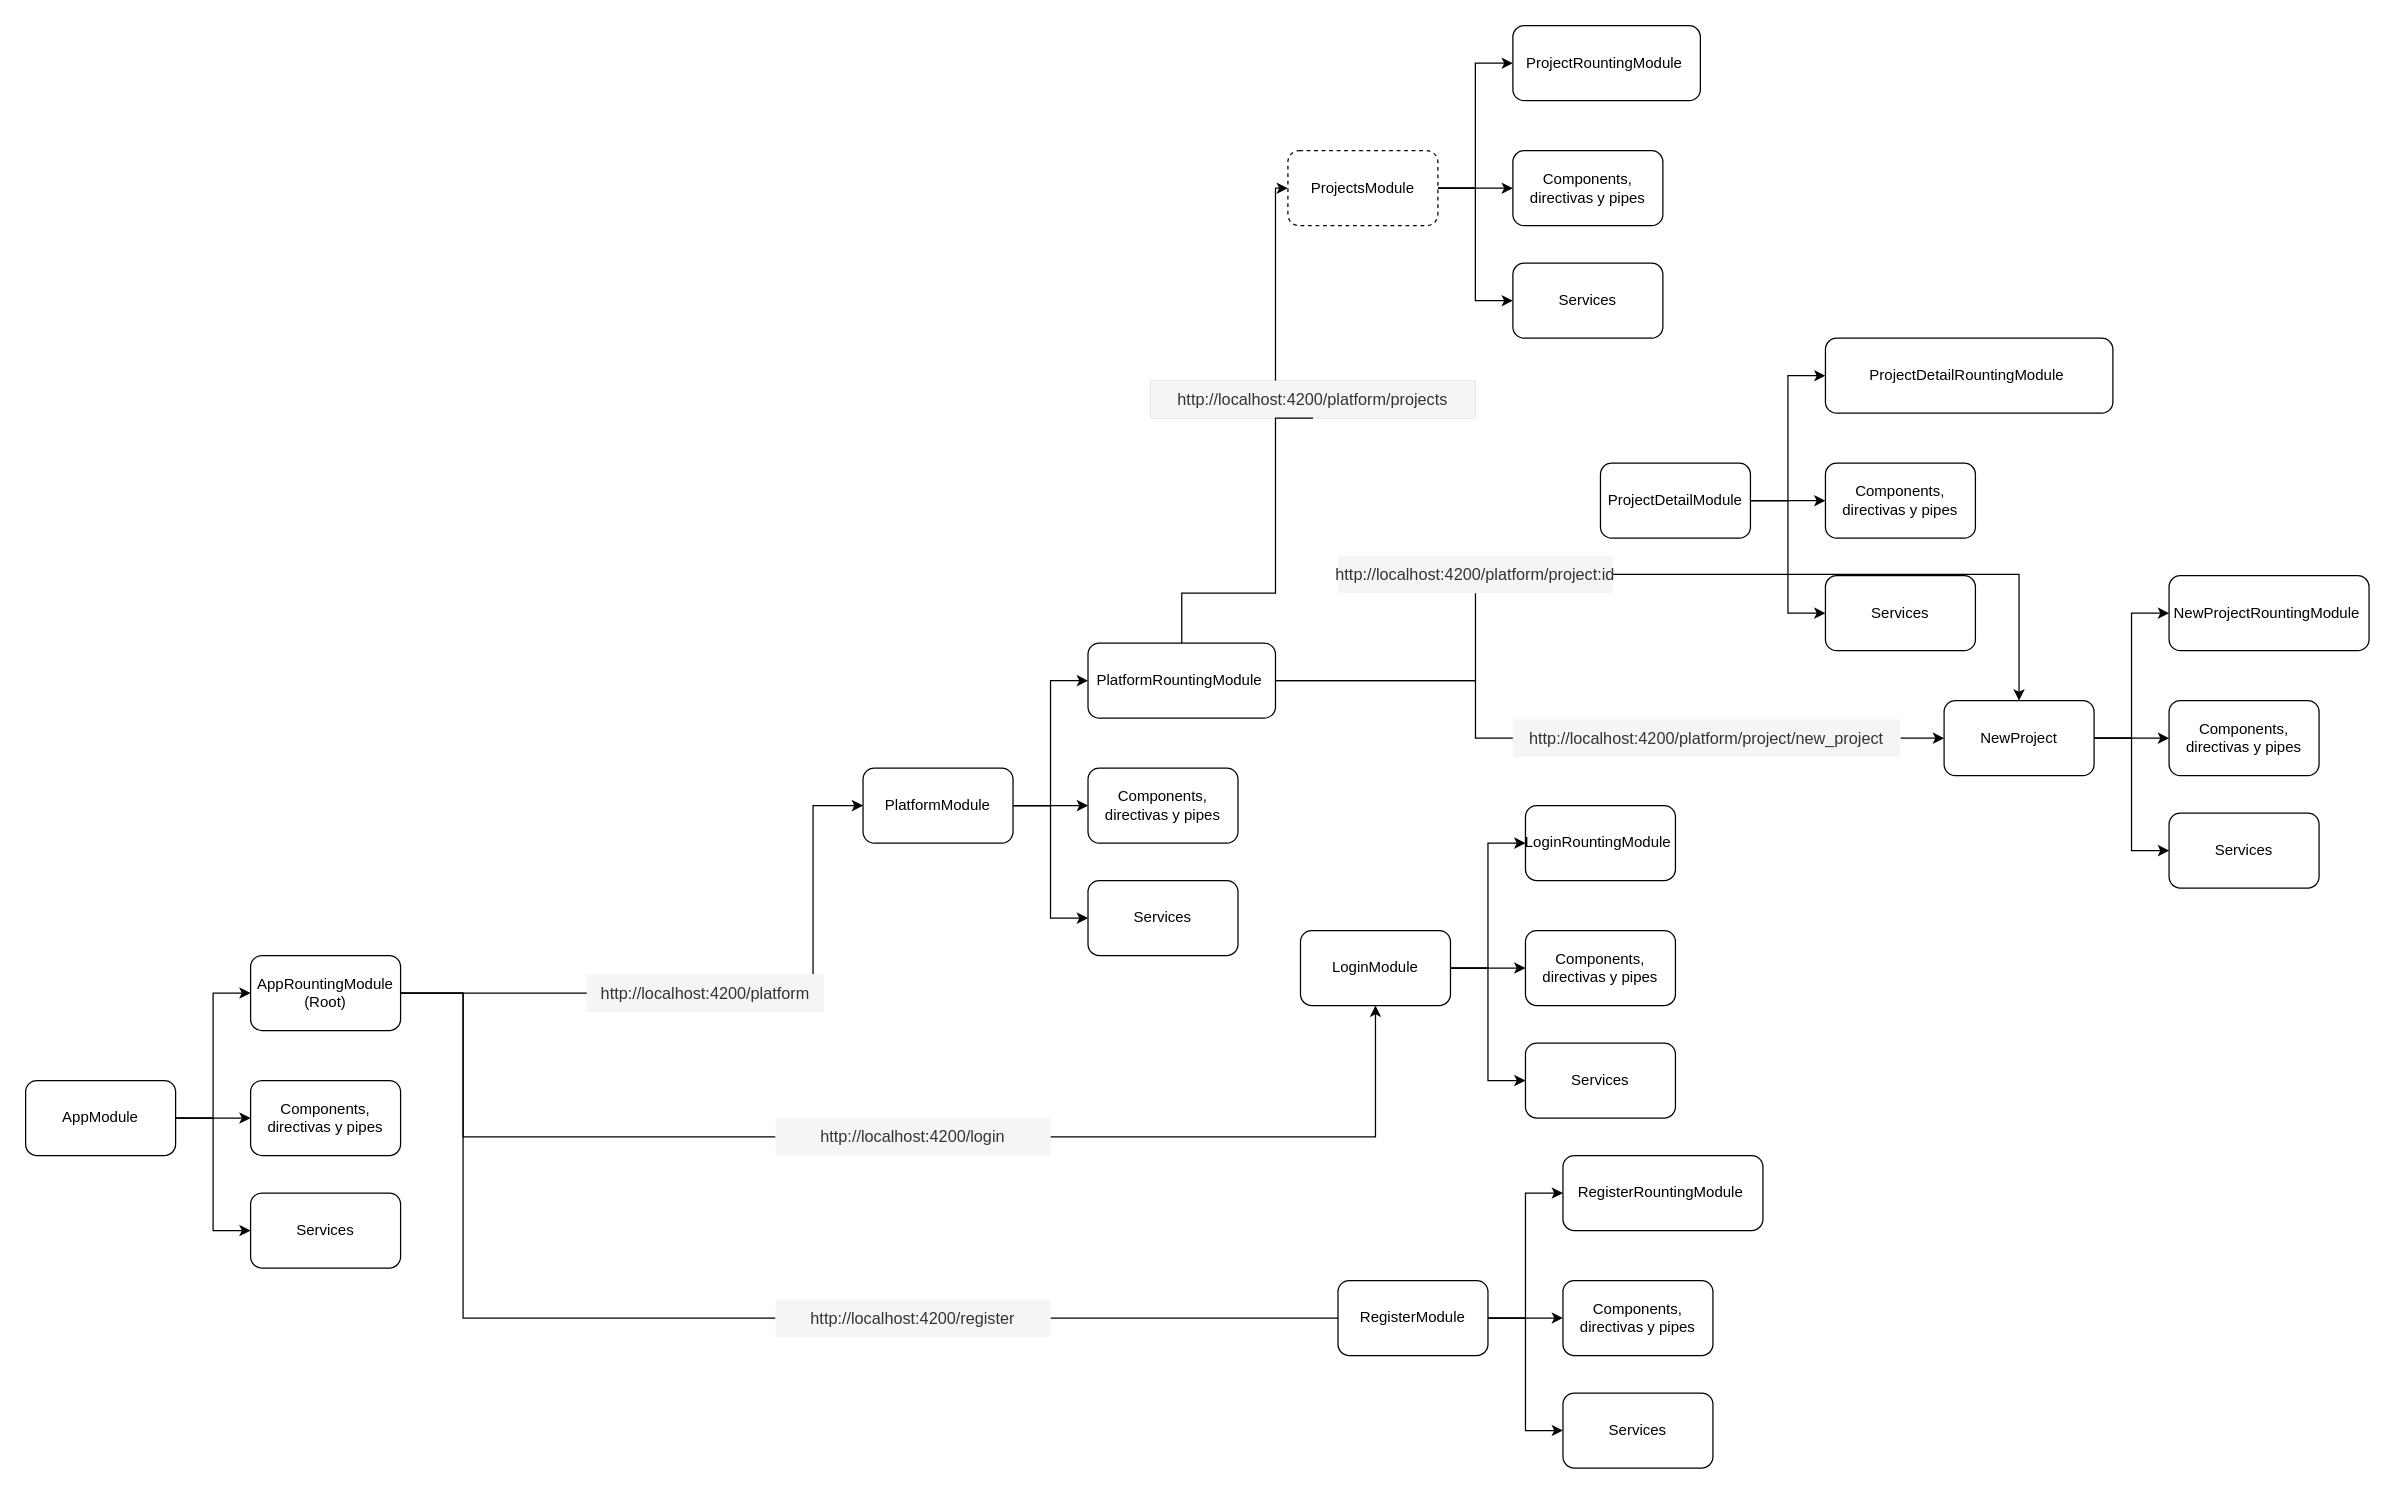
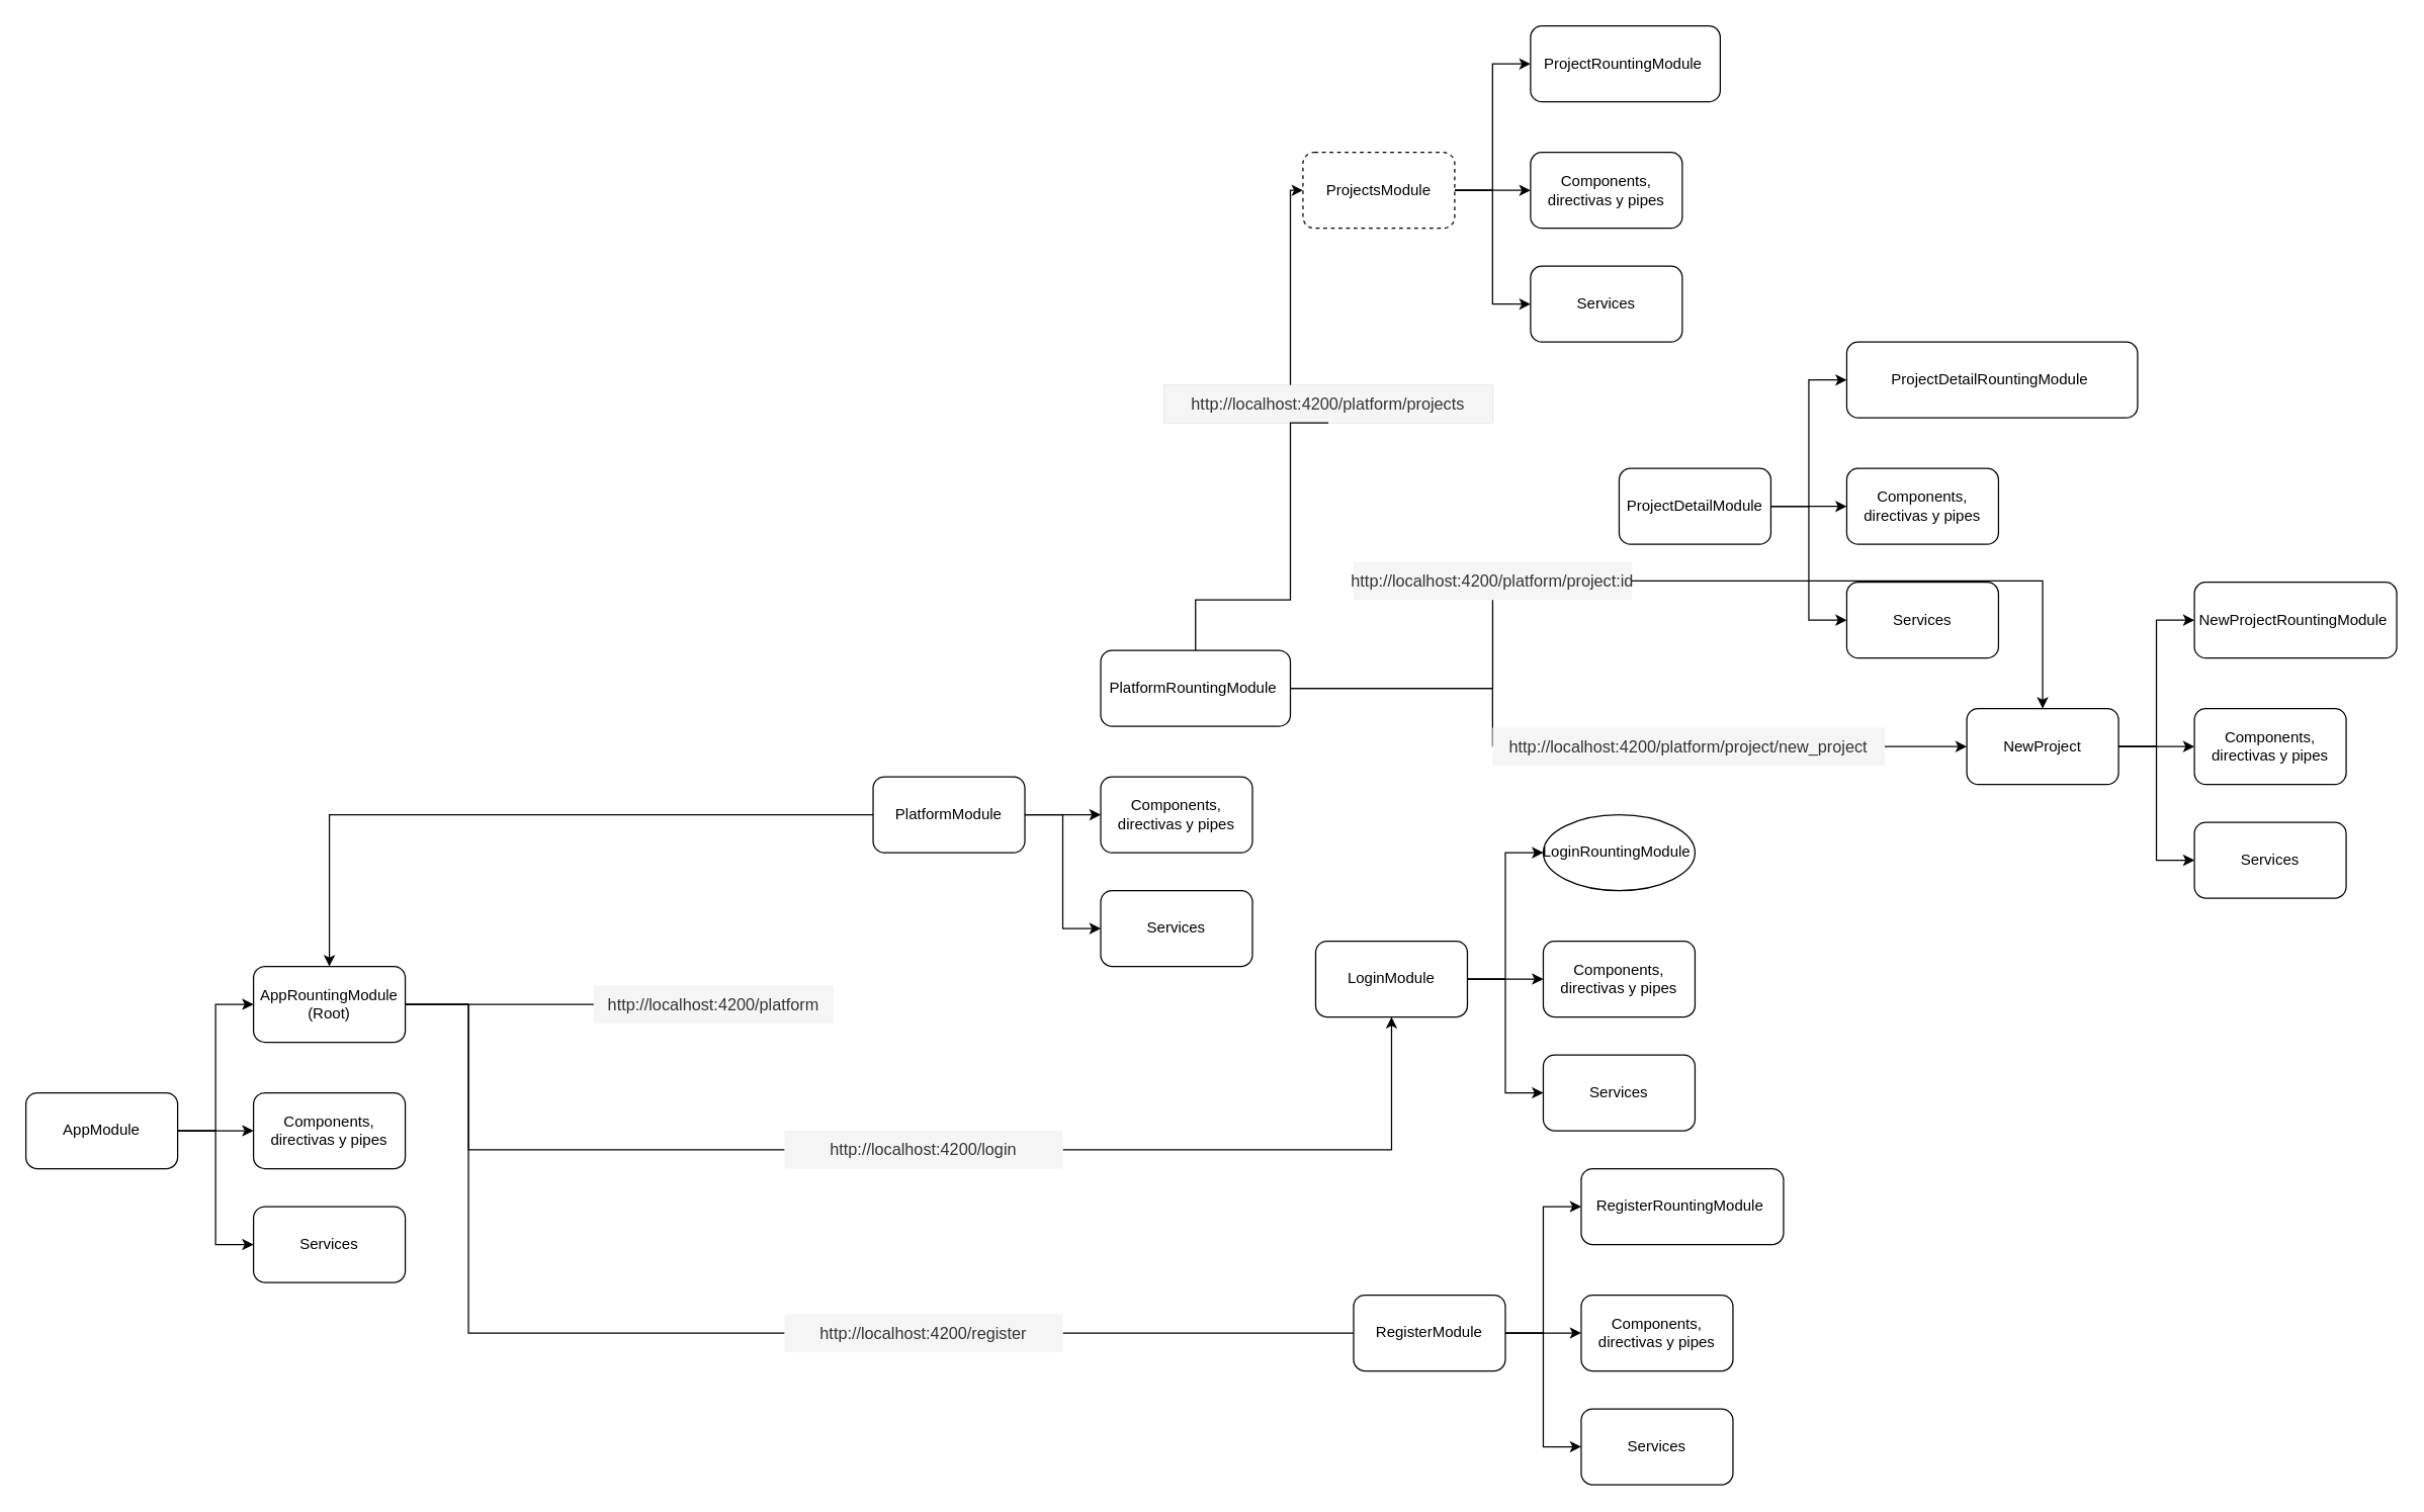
- <mxCell id="12" style="edgeStyle=orthogonalEdgeStyle;rounded=0;orthogonalLoop=1;jettySize=auto;html=1;entryX=0;entryY=0.5;entryDx=0;entryDy=0;fontFamily=Helvetica;fontSize=13;fontColor=default;" edge="1" parent="1" source="15" target="21"><mxGeometry relative="1" as="geometry" /></mxCell>
+ <mxCell id="12" style="edgeStyle=orthogonalEdgeStyle;rounded=0;orthogonalLoop=1;jettySize=auto;html=1;fontFamily=Helvetica;fontSize=13;fontColor=default;" edge="1" parent="1" source="15" target="9"><mxGeometry relative="1" as="geometry" /></mxCell>
- <mxCell id="50" value="&lt;span style=&quot;color: rgb(51 , 51 , 51)&quot;&gt;http://localhost:4200/platform/project/new_project&lt;/span&gt;" style="text;html=1;strokeColor=none;fillColor=#f5f5f5;align=center;verticalAlign=middle;whiteSpace=wrap;rounded=0;labelBorderColor=none;fontFamily=Helvetica;fontSize=13;fontColor=#333333;" vertex="1" parent="1"><mxGeometry x="1209.94" y="575" width="310.06" height="30" as="geometry" /></mxCell>
+ <mxCell id="50" value="&lt;span style=&quot;color: rgb(51 , 51 , 51)&quot;&gt;http://localhost:4200/platform/project/new_project&lt;/span&gt;" style="text;html=1;strokeColor=none;fillColor=#f5f5f5;align=center;verticalAlign=middle;whiteSpace=wrap;rounded=0;labelBorderColor=none;fontFamily=Helvetica;fontSize=13;fontColor=#333333;" vertex="1" parent="1"><mxGeometry x="1179.94" y="575" width="310.06" height="30" as="geometry" /></mxCell>
- <mxCell id="32" value="LoginRountingModule&amp;nbsp;" style="rounded=1;whiteSpace=wrap;html=1;" vertex="1" parent="1"><mxGeometry x="1220" y="644" width="120" height="60" as="geometry" /></mxCell>
+ <mxCell id="32" value="LoginRountingModule&amp;nbsp;" style="ellipse;whiteSpace=wrap;html=1;" vertex="1" parent="1"><mxGeometry x="1220" y="644" width="120" height="60" as="geometry" /></mxCell>
- <mxCell id="6" style="edgeStyle=orthogonalEdgeStyle;rounded=0;orthogonalLoop=1;jettySize=auto;html=1;entryX=0;entryY=0.5;entryDx=0;entryDy=0;fontFamily=Helvetica;fontSize=13;fontColor=default;startArrow=none;" edge="1" parent="1" source="16" target="15"><mxGeometry relative="1" as="geometry"><Array as="points"><mxPoint x="650" y="794" /><mxPoint x="650" y="644" /></Array></mxGeometry></mxCell>
